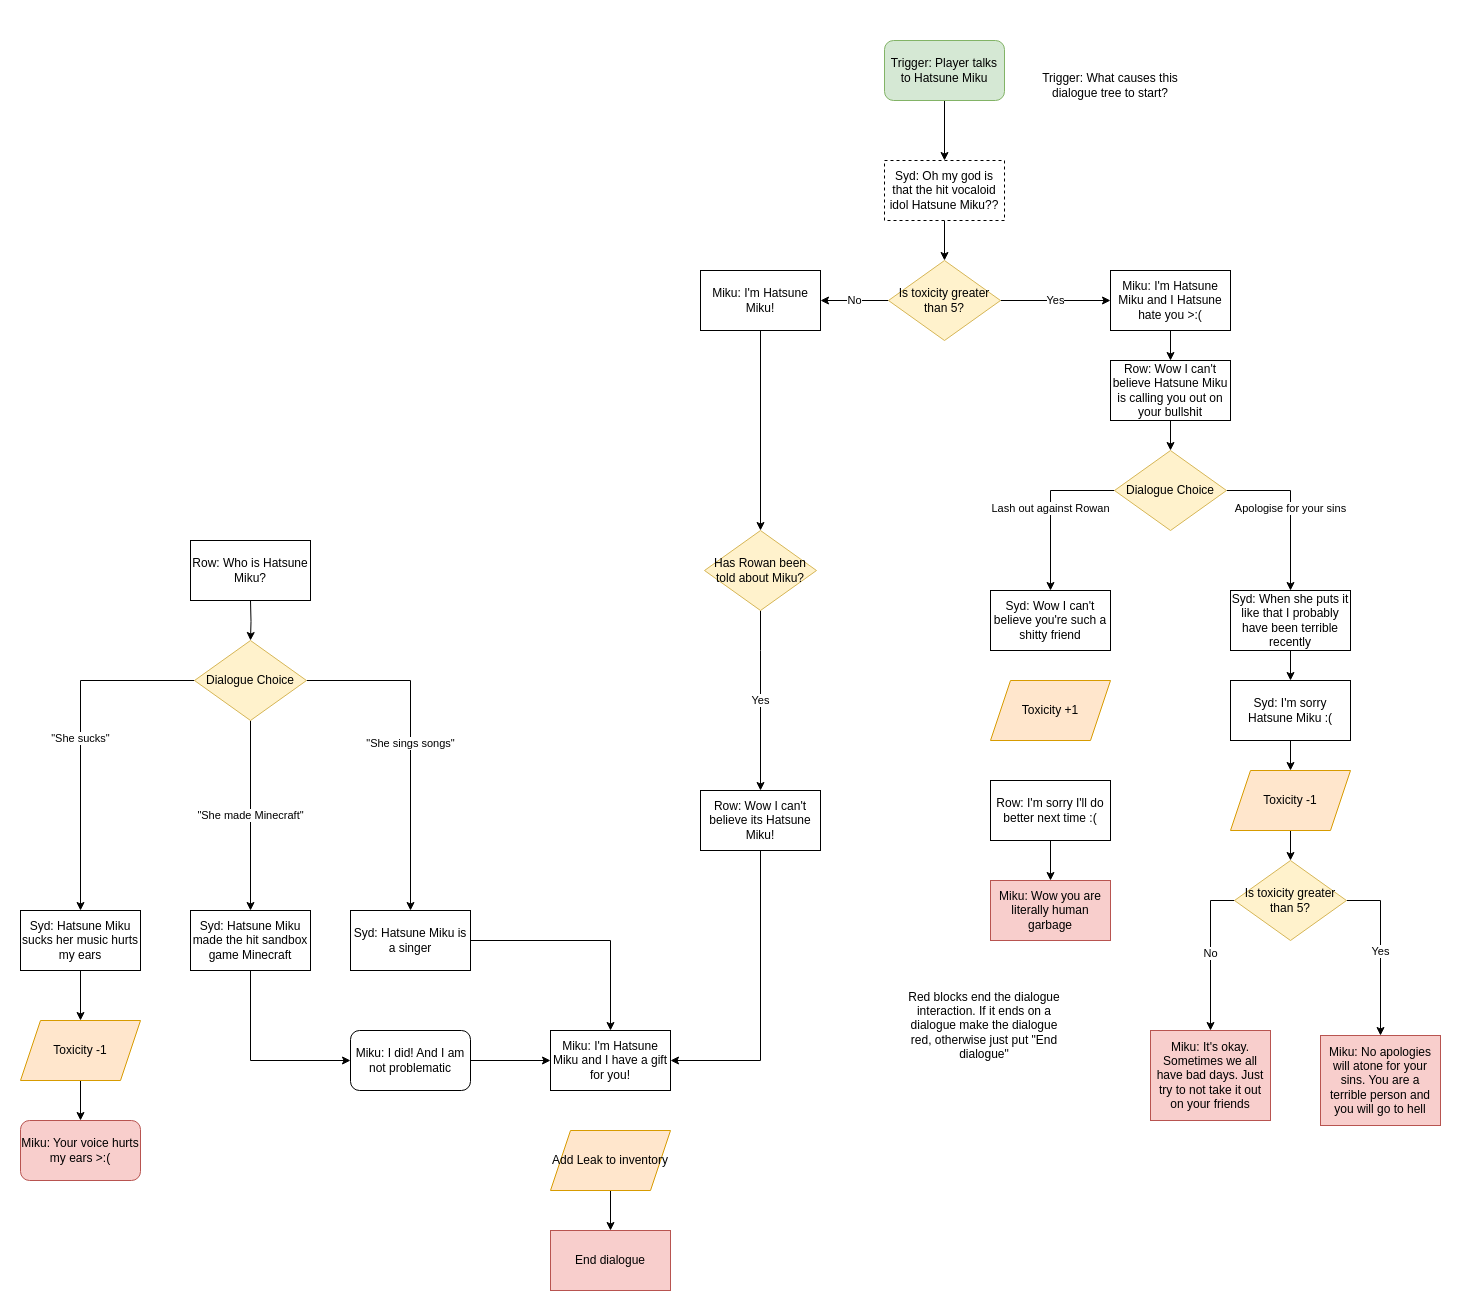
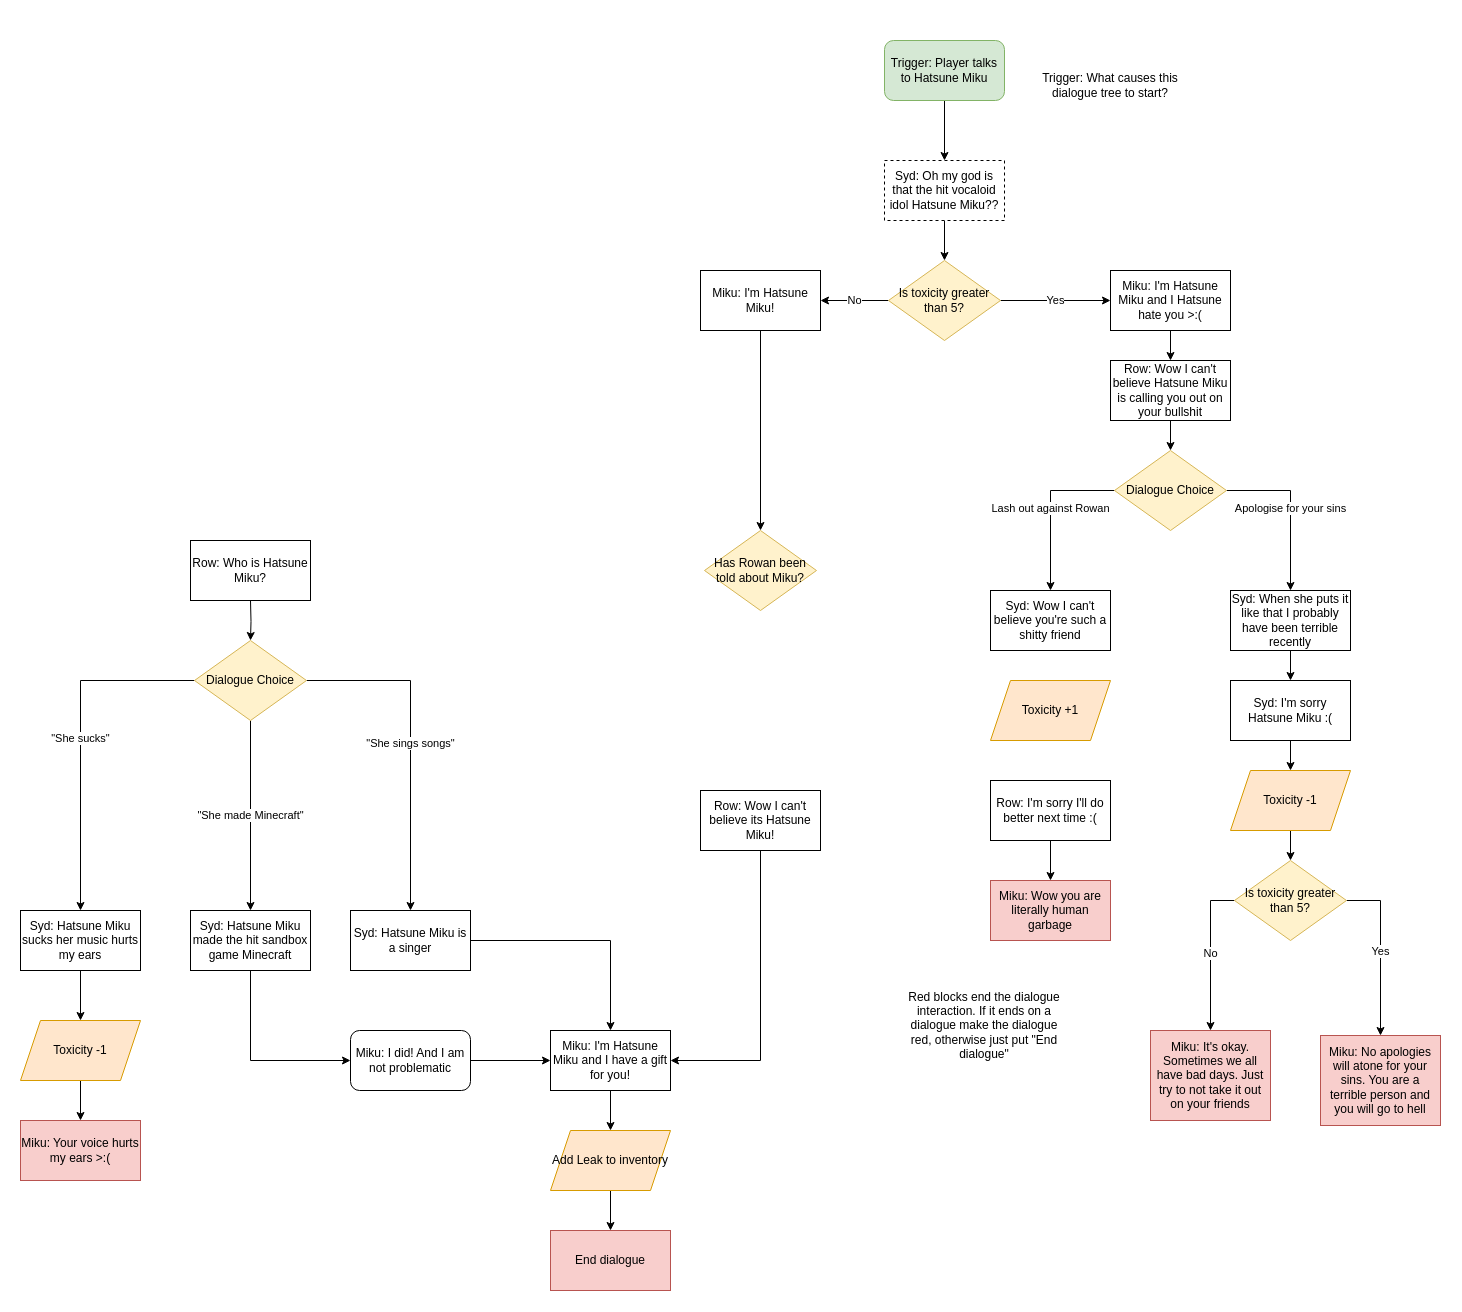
- <mxCell id="36" value="Yes" style="edgeStyle=orthogonalEdgeStyle;rounded=0;orthogonalLoop=1;jettySize=auto;html=1;exitX=0.5;exitY=1;exitDx=0;exitDy=0;" edge="1" parent="1" source="37" target="39"><mxGeometry relative="1" as="geometry"><Array as="points"><mxPoint x="760" y="650" /><mxPoint x="760" y="650" /></Array></mxGeometry></mxCell>
+ <mxCell id="42" style="edgeStyle=orthogonalEdgeStyle;rounded=0;orthogonalLoop=1;jettySize=auto;html=1;exitX=0.5;exitY=1;exitDx=0;exitDy=0;entryX=0.5;entryY=0;entryDx=0;entryDy=0;" edge="1" parent="1" source="43" target="45"><mxGeometry relative="1" as="geometry" /></mxCell>
- <mxCell id="59" value="Miku: Your voice hurts my ears &amp;gt;:(" style="whiteSpace=wrap;html=1;fillColor=#f8cecc;strokeColor=#b85450;rounded=1;" vertex="1" parent="1"><mxGeometry x="20" y="1120" width="120" height="60" as="geometry" /></mxCell>
+ <mxCell id="59" value="Miku: Your voice hurts my ears &amp;gt;:(" style="rounded=0;whiteSpace=wrap;html=1;fillColor=#f8cecc;strokeColor=#b85450;" vertex="1" parent="1"><mxGeometry x="20" y="1120" width="120" height="60" as="geometry" /></mxCell>
